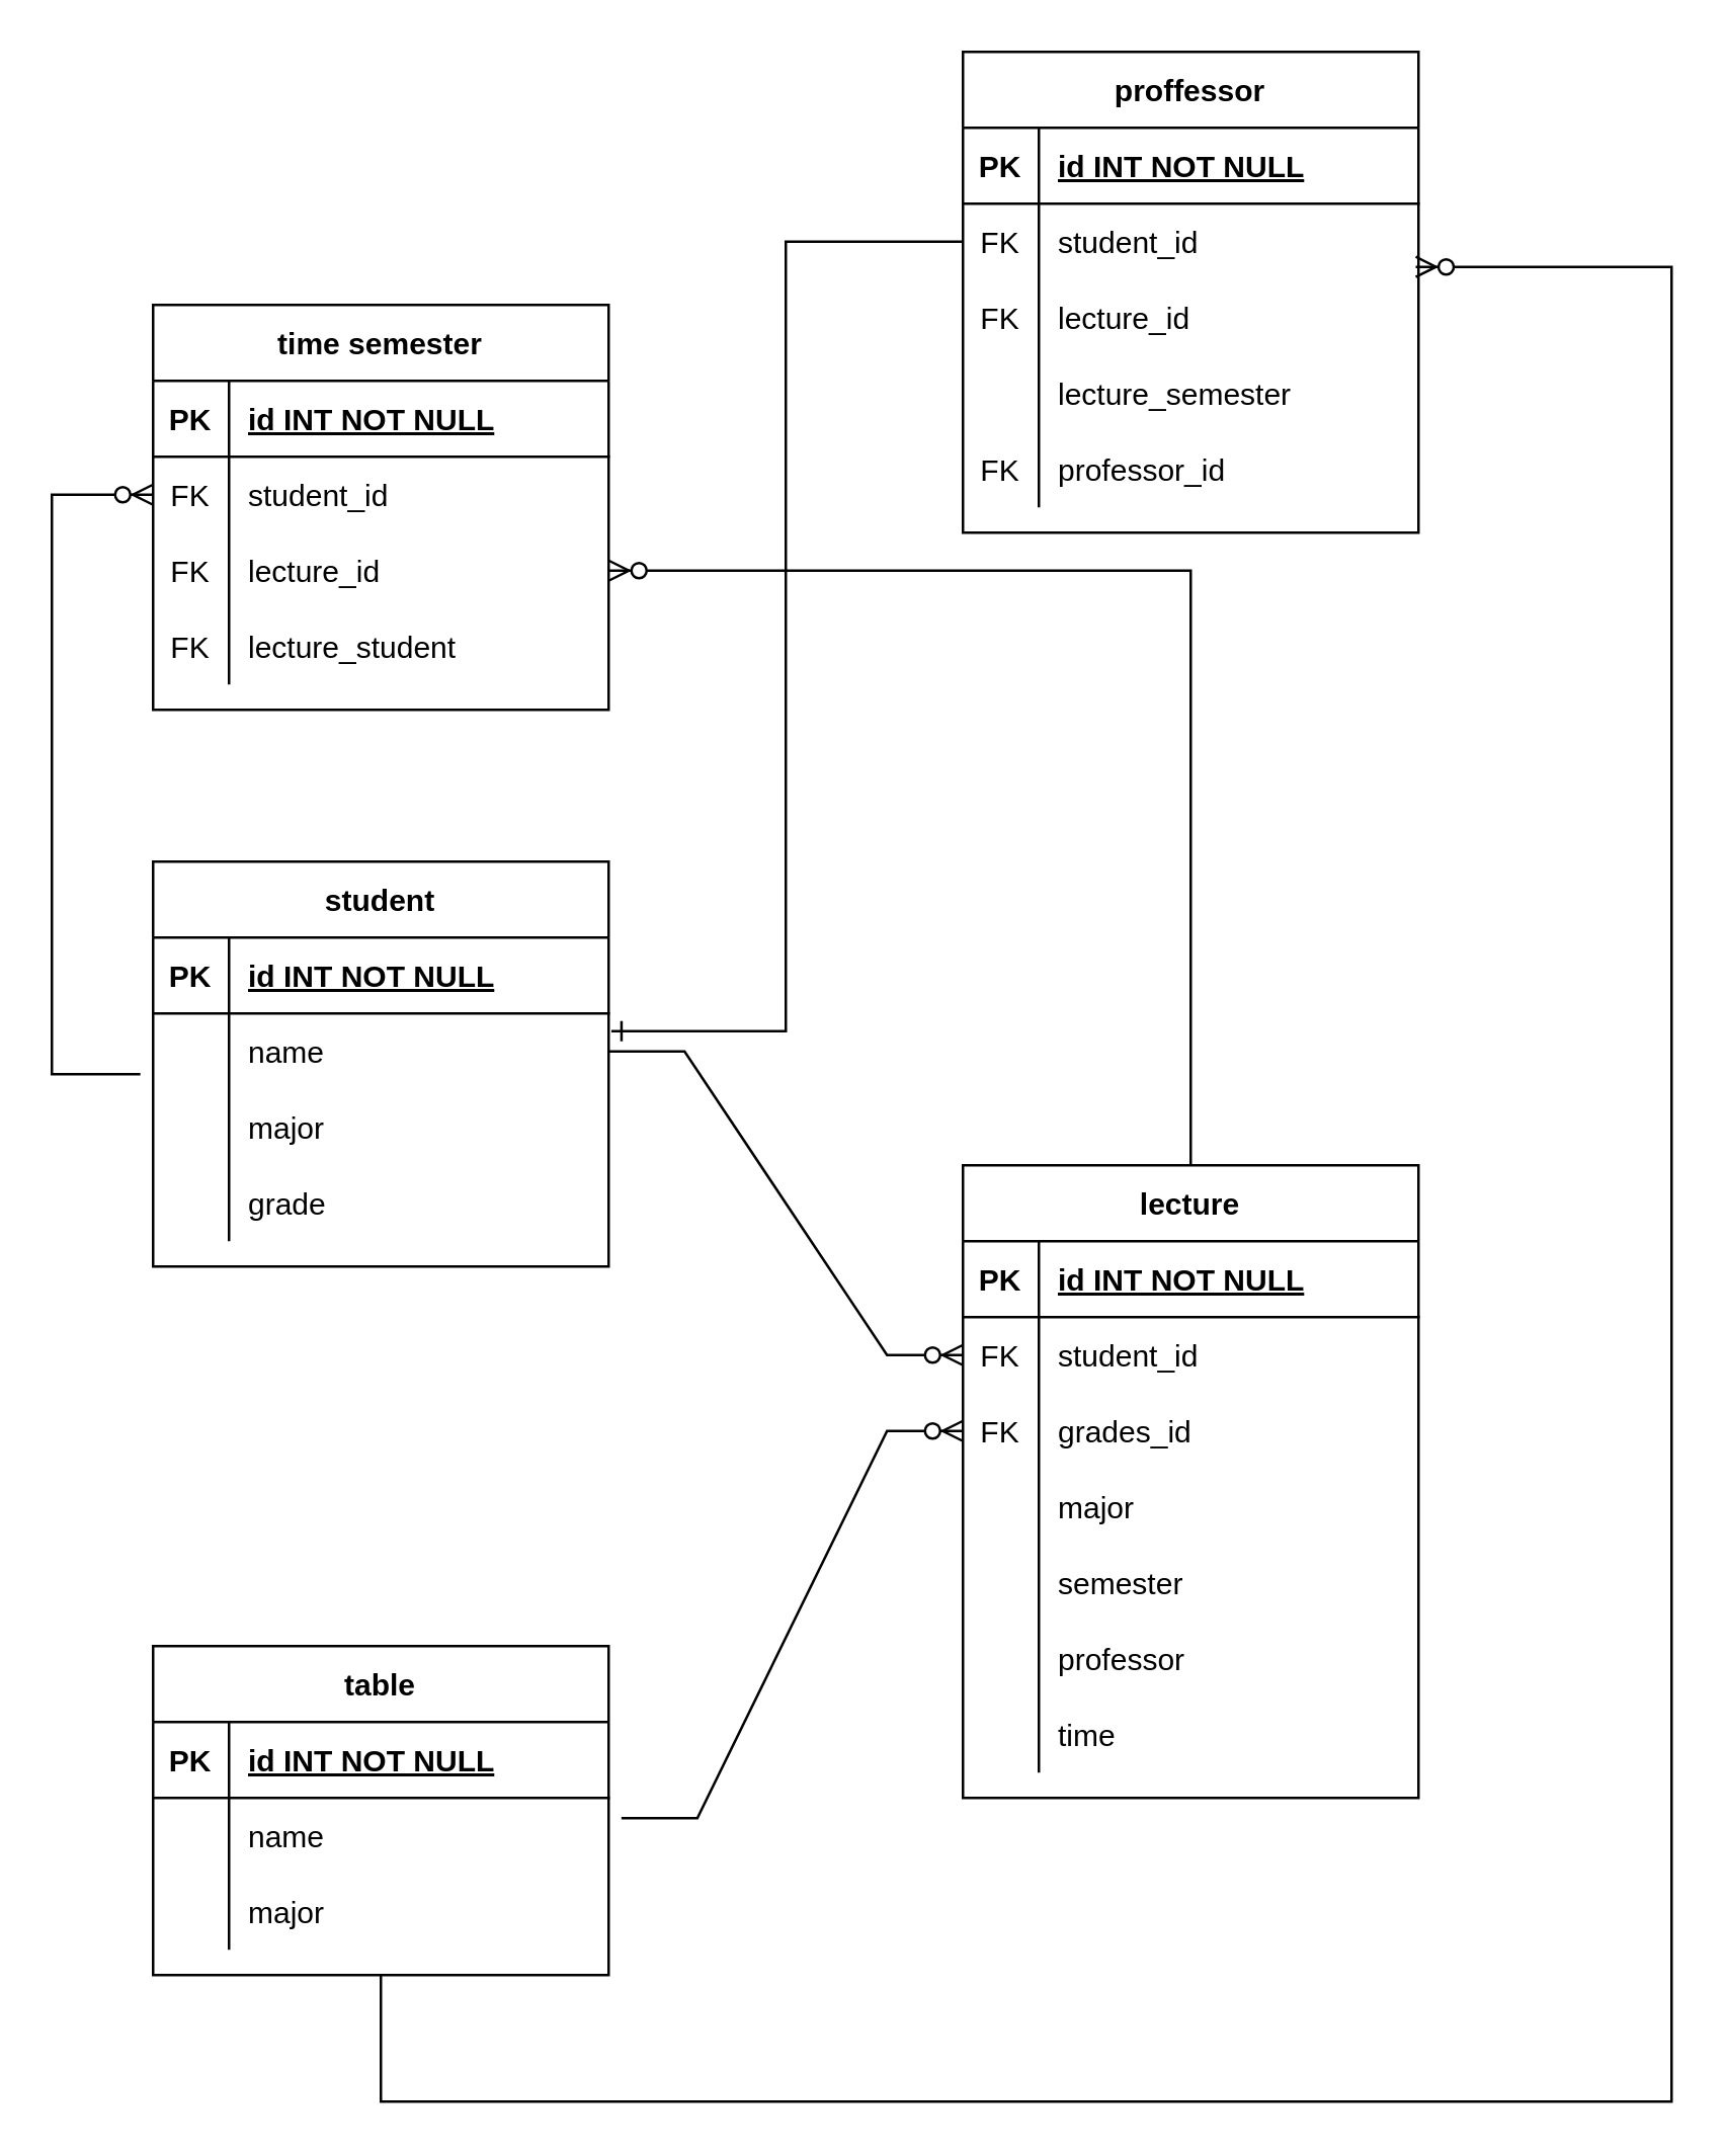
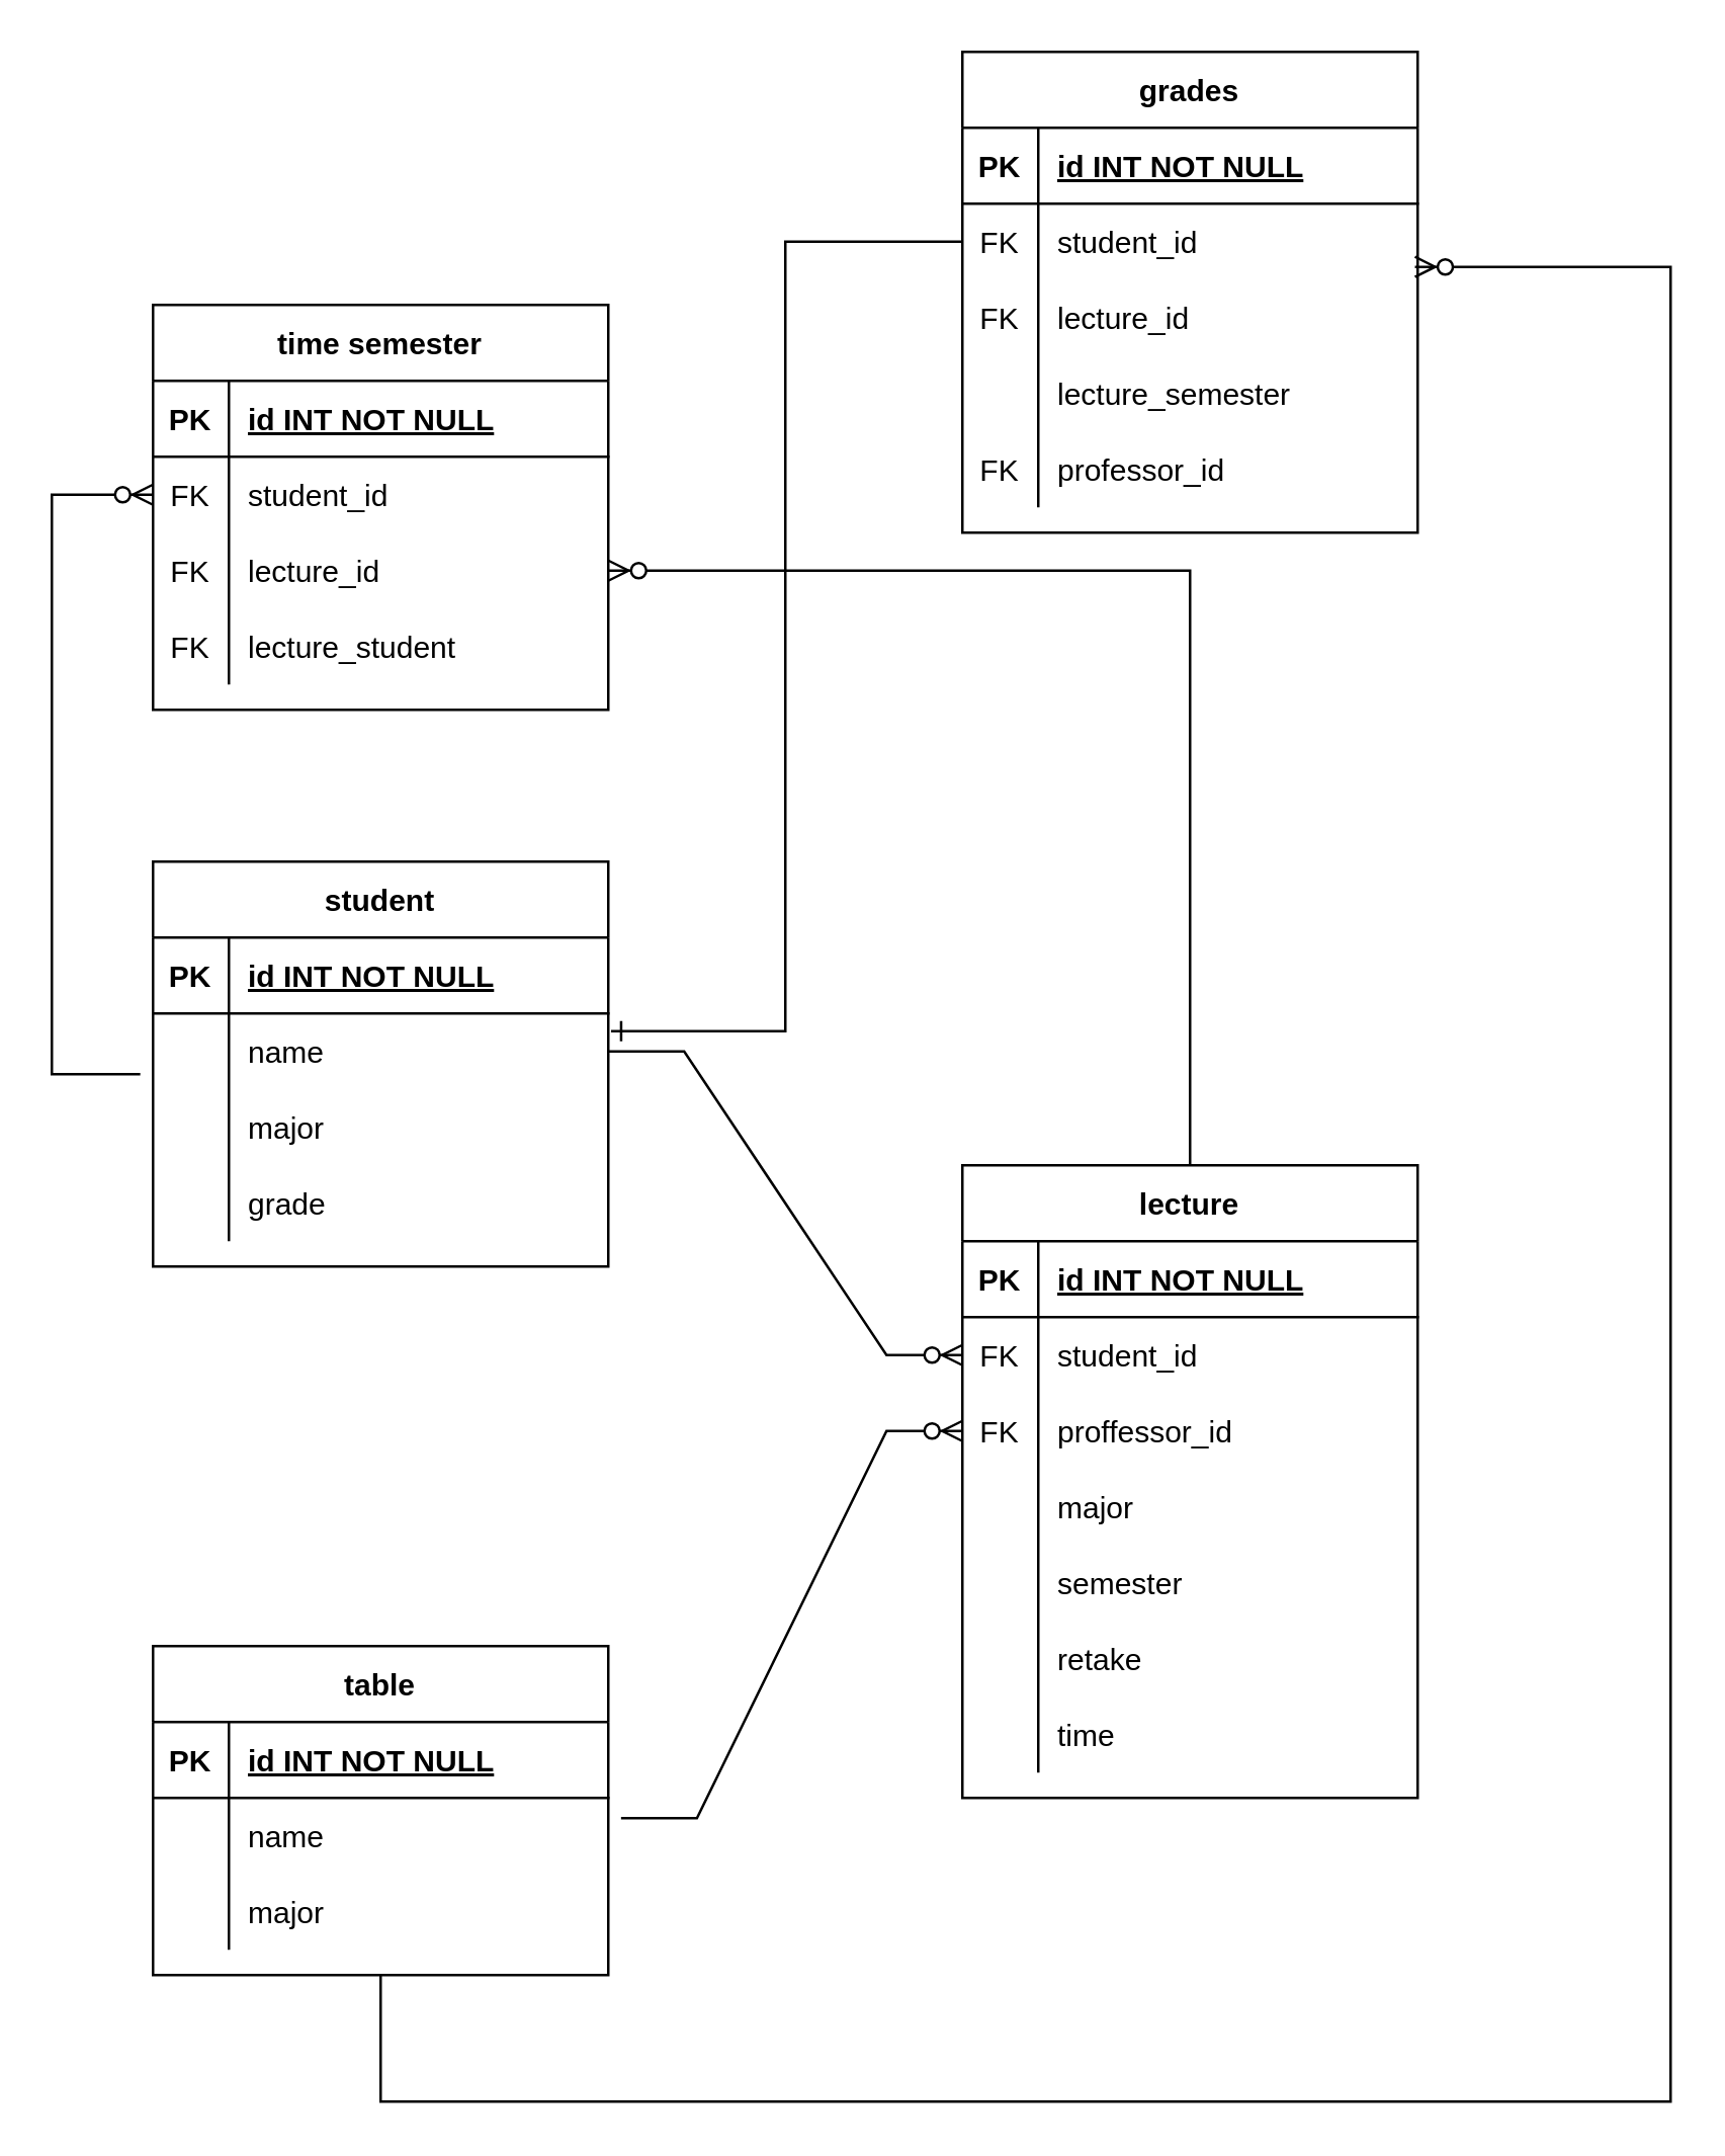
- <mxCell id="66" value="proffessor" style="shape=table;startSize=30;container=1;collapsible=1;childLayout=tableLayout;fixedRows=1;rowLines=0;fontStyle=1;align=center;resizeLast=1;" vertex="1" parent="1"><mxGeometry x="380" y="20" width="180" height="190" as="geometry" /></mxCell>
+ <mxCell id="66" value="grades" style="shape=table;startSize=30;container=1;collapsible=1;childLayout=tableLayout;fixedRows=1;rowLines=0;fontStyle=1;align=center;resizeLast=1;" vertex="1" parent="1"><mxGeometry x="380" y="20" width="180" height="190" as="geometry" /></mxCell>
- <mxCell id="34" value="grades_id" style="shape=partialRectangle;connectable=0;fillColor=none;top=0;left=0;bottom=0;right=0;align=left;spacingLeft=6;overflow=hidden;" vertex="1" parent="32"><mxGeometry x="30" width="150" height="30" as="geometry"><mxRectangle width="150" height="30" as="alternateBounds" /></mxGeometry></mxCell>
+ <mxCell id="34" value="proffessor_id" style="shape=partialRectangle;connectable=0;fillColor=none;top=0;left=0;bottom=0;right=0;align=left;spacingLeft=6;overflow=hidden;" vertex="1" parent="32"><mxGeometry x="30" width="150" height="30" as="geometry"><mxRectangle width="150" height="30" as="alternateBounds" /></mxGeometry></mxCell>
- <mxCell id="43" value="professor" style="shape=partialRectangle;connectable=0;fillColor=none;top=0;left=0;bottom=0;right=0;align=left;spacingLeft=6;overflow=hidden;" vertex="1" parent="41"><mxGeometry x="30" width="150" height="30" as="geometry"><mxRectangle width="150" height="30" as="alternateBounds" /></mxGeometry></mxCell>
+ <mxCell id="43" value="retake" style="shape=partialRectangle;connectable=0;fillColor=none;top=0;left=0;bottom=0;right=0;align=left;spacingLeft=6;overflow=hidden;" vertex="1" parent="41"><mxGeometry x="30" width="150" height="30" as="geometry"><mxRectangle width="150" height="30" as="alternateBounds" /></mxGeometry></mxCell>
